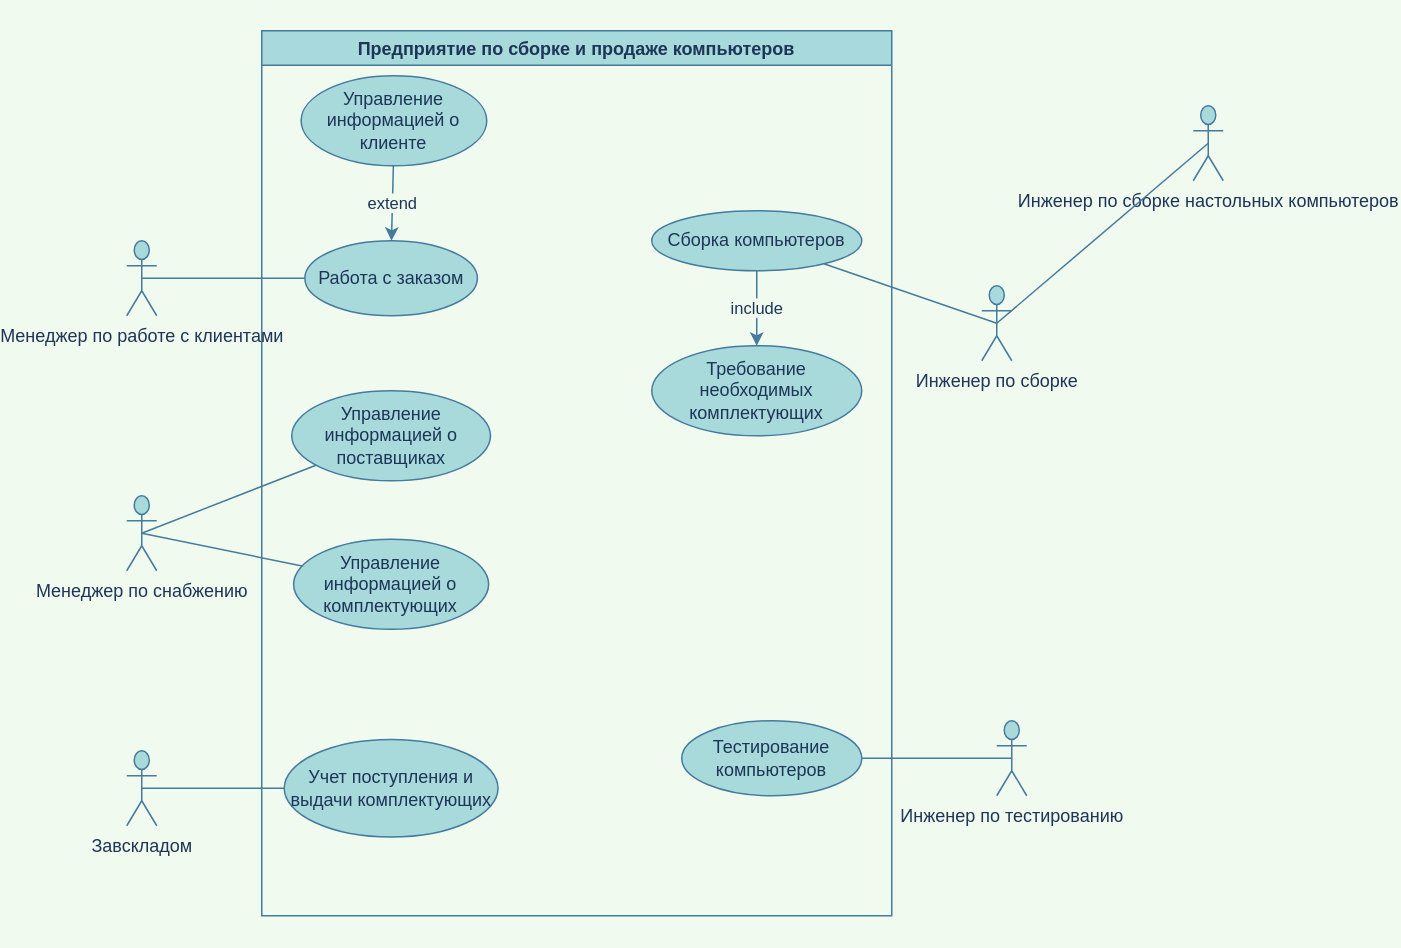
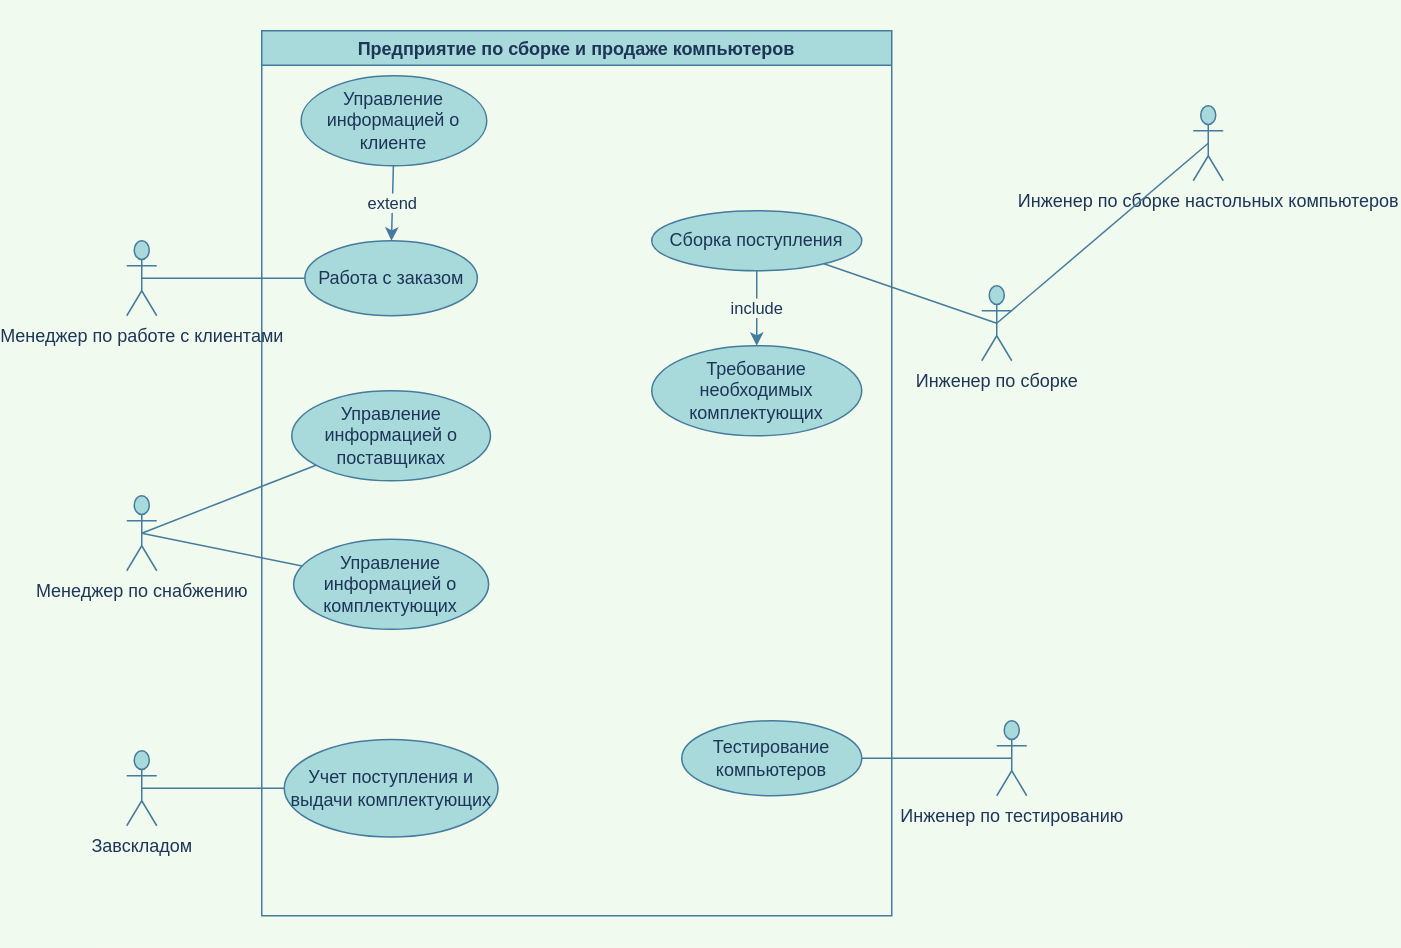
- <mxCell id="3" value="Сборка компьютеров" style="ellipse;whiteSpace=wrap;html=1;fillColor=#A8DADC;strokeColor=#457B9D;fontColor=#1D3557;" parent="2" vertex="1"><mxGeometry x="260" y="120" width="140" height="40" as="geometry" /></mxCell>
+ <mxCell id="3" value="Сборка поступления" style="ellipse;whiteSpace=wrap;html=1;fillColor=#A8DADC;strokeColor=#457B9D;fontColor=#1D3557;" parent="2" vertex="1"><mxGeometry x="260" y="120" width="140" height="40" as="geometry" /></mxCell>
